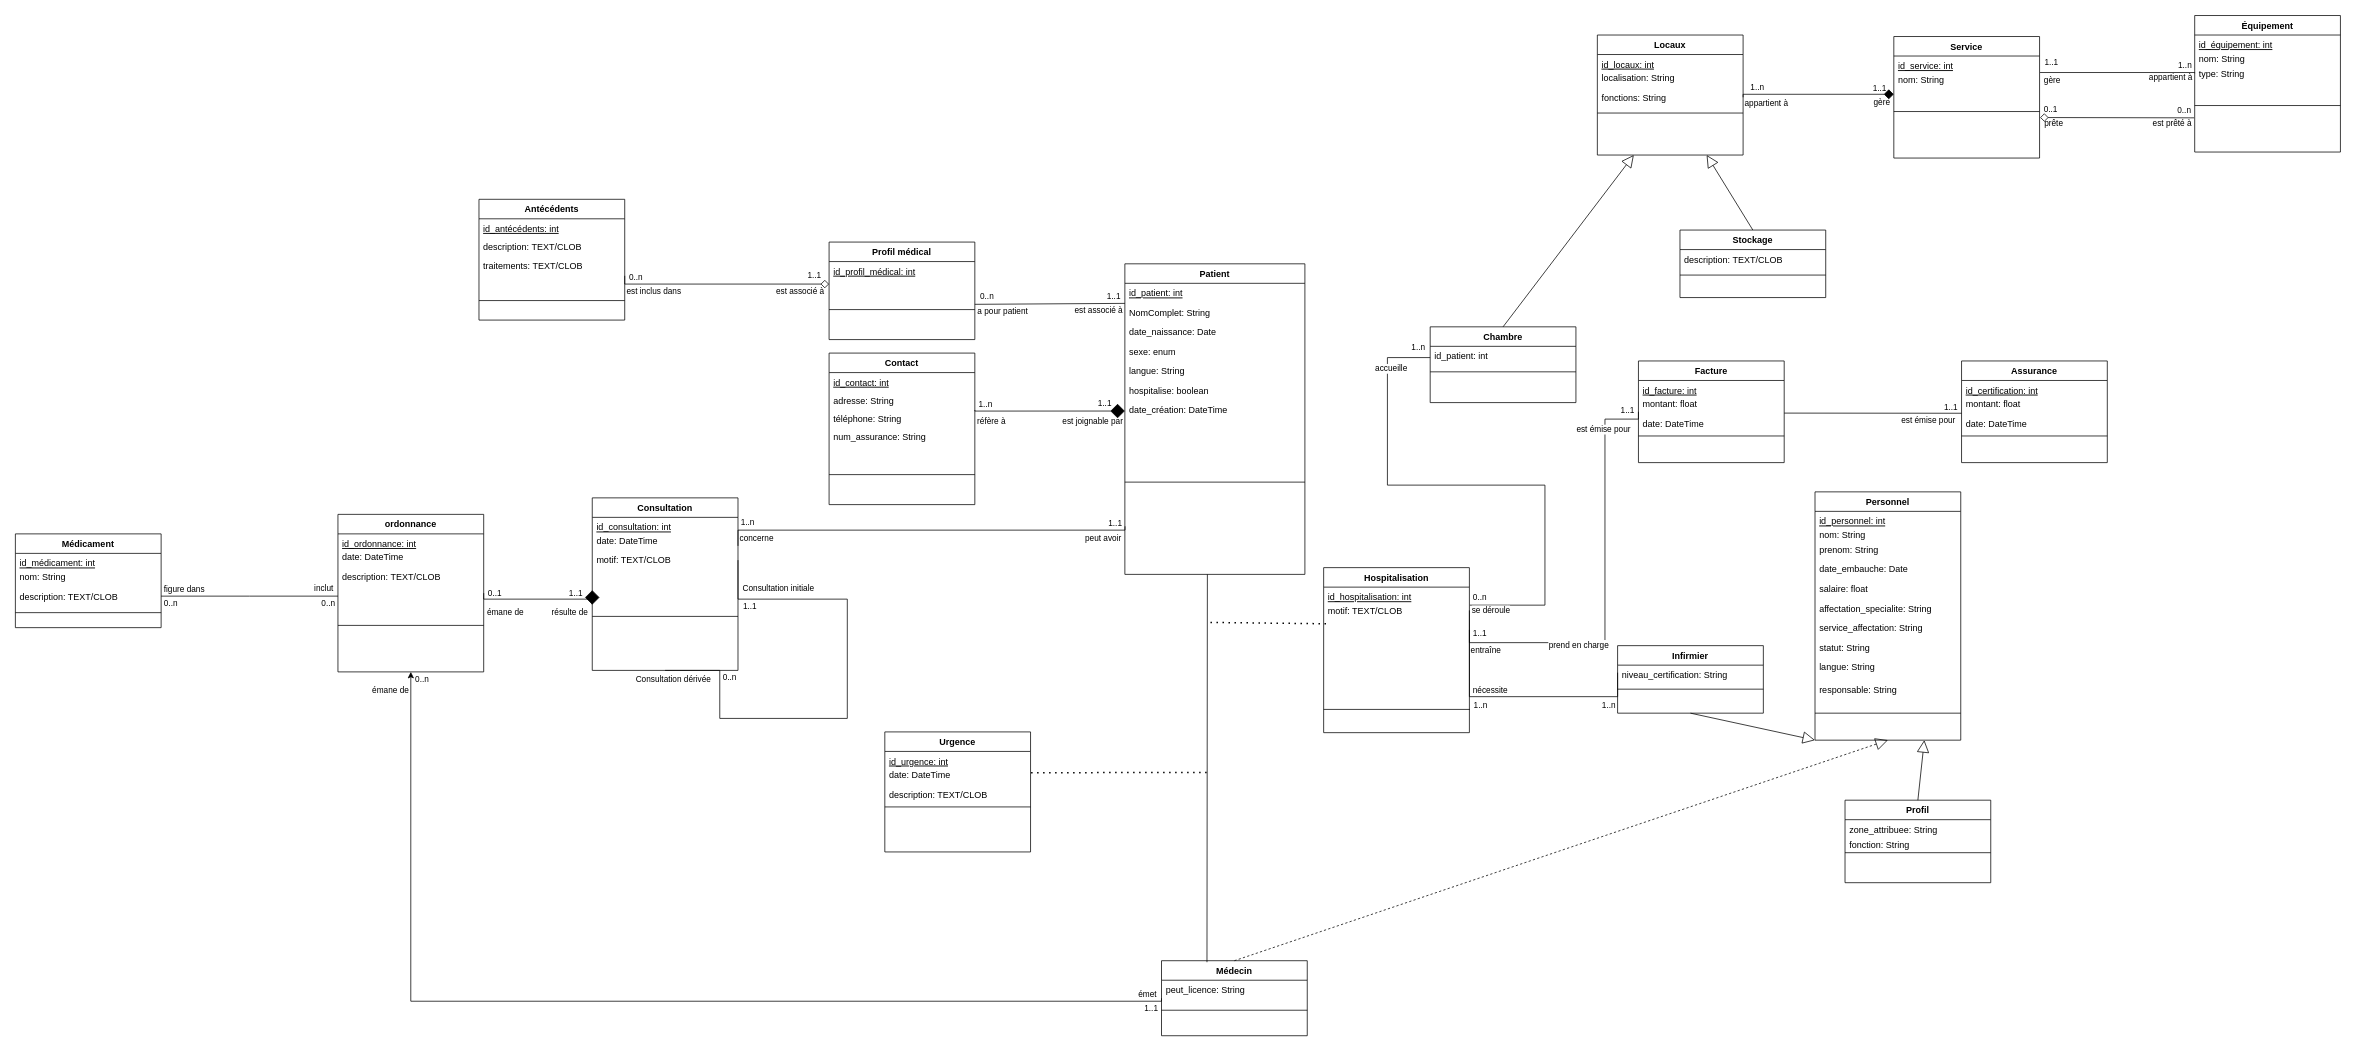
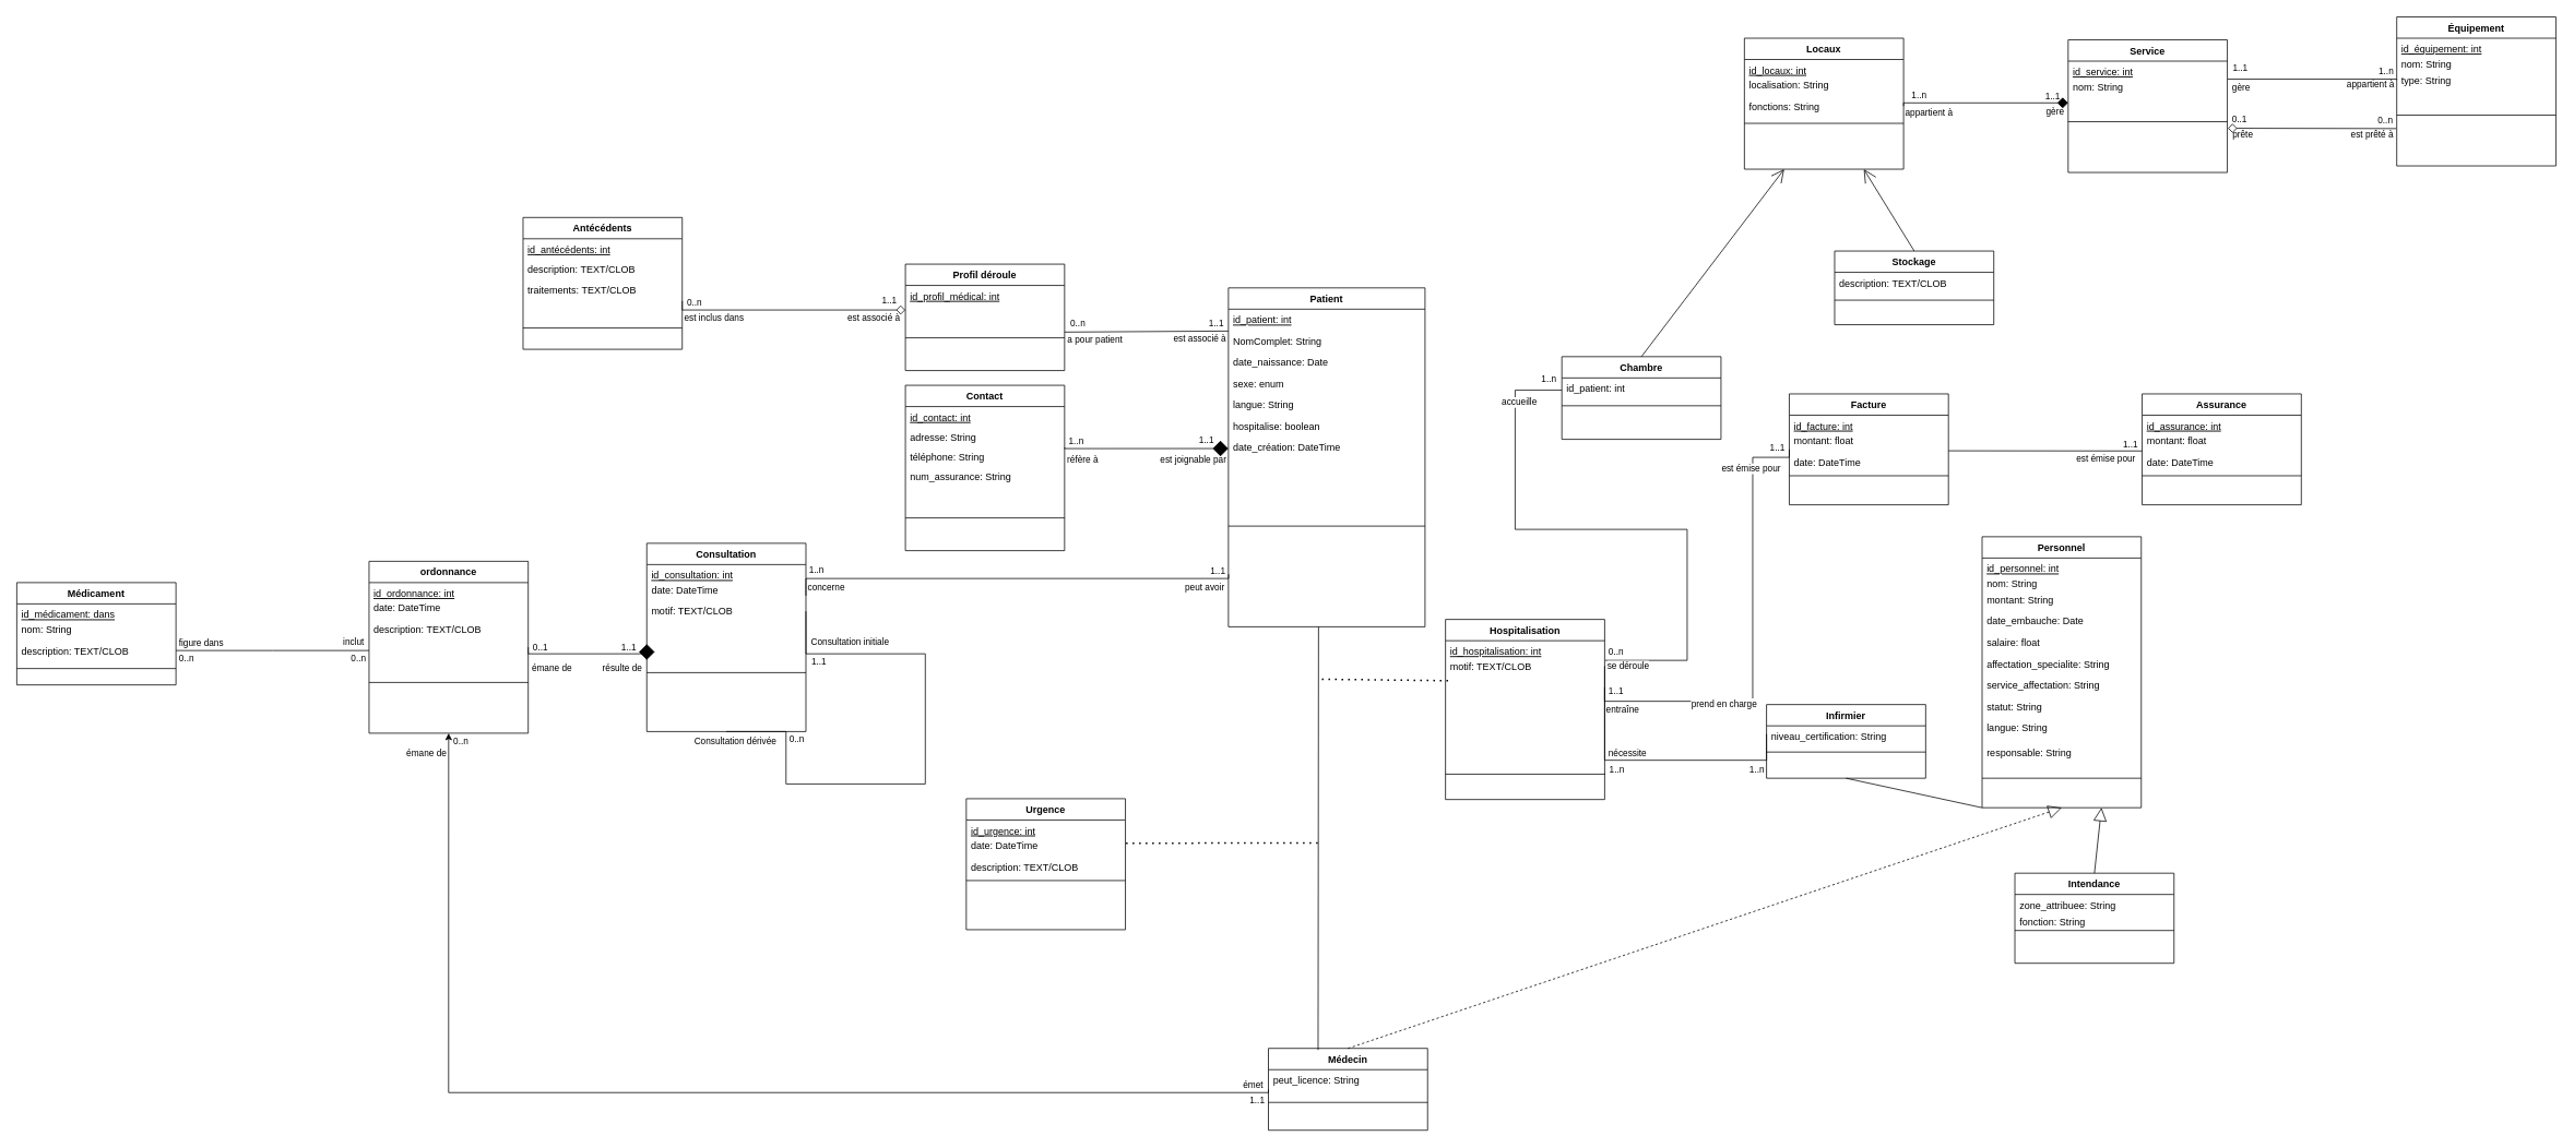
- <mxCell id="136" value="" style="html=1;verticalAlign=bottom;endArrow=block;curved=0;rounded=0;exitX=0.5;exitY=0;exitDx=0;exitDy=0;endFill=0;strokeWidth=1;jumpSize=10;fontSize=10;endSize=14;entryX=0.25;entryY=1;entryDx=0;entryDy=0;" parent="1" source="40" target="131" edge="1"><mxGeometry width="80" relative="1" as="geometry"><mxPoint x="2124" y="326" as="sourcePoint" /><mxPoint x="2004" y="236" as="targetPoint" /></mxGeometry></mxCell>
+ <mxCell id="136" value="" style="html=1;verticalAlign=bottom;endArrow=open;curved=0;rounded=0;exitX=0.5;exitY=0;exitDx=0;exitDy=0;endFill=0;strokeWidth=1;jumpSize=10;fontSize=10;endSize=14;entryX=0.25;entryY=1;entryDx=0;entryDy=0;" parent="1" source="40" target="131" edge="1"><mxGeometry width="80" relative="1" as="geometry"><mxPoint x="2124" y="326" as="sourcePoint" /><mxPoint x="2004" y="236" as="targetPoint" /></mxGeometry></mxCell>
- <mxCell id="137" value="" style="html=1;verticalAlign=bottom;endArrow=block;curved=0;rounded=0;endFill=0;strokeWidth=1;jumpSize=10;fontSize=10;endSize=14;entryX=0.75;entryY=1;entryDx=0;entryDy=0;exitX=0.5;exitY=0;exitDx=0;exitDy=0;" parent="1" source="138" target="131" edge="1"><mxGeometry width="80" relative="1" as="geometry"><mxPoint x="2209" y="306" as="sourcePoint" /><mxPoint x="2069" y="286" as="targetPoint" /></mxGeometry></mxCell>
+ <mxCell id="137" value="" style="html=1;verticalAlign=bottom;endArrow=open;curved=0;rounded=0;endFill=0;strokeWidth=1;jumpSize=10;fontSize=10;endSize=14;entryX=0.75;entryY=1;entryDx=0;entryDy=0;exitX=0.5;exitY=0;exitDx=0;exitDy=0;" parent="1" source="138" target="131" edge="1"><mxGeometry width="80" relative="1" as="geometry"><mxPoint x="2209" y="306" as="sourcePoint" /><mxPoint x="2069" y="286" as="targetPoint" /></mxGeometry></mxCell>
- <mxCell id="37" value="Profil médical" style="swimlane;fontStyle=1;align=center;verticalAlign=top;childLayout=stackLayout;horizontal=1;startSize=26;horizontalStack=0;resizeParent=1;resizeLast=0;collapsible=1;marginBottom=0;rounded=0;shadow=0;strokeWidth=1;" parent="1" vertex="1"><mxGeometry x="1104.71" y="322" width="194.29" height="130" as="geometry"><mxRectangle x="550" y="140" width="160" height="26" as="alternateBounds" /></mxGeometry></mxCell>
+ <mxCell id="37" value="Profil déroule" style="swimlane;fontStyle=1;align=center;verticalAlign=top;childLayout=stackLayout;horizontal=1;startSize=26;horizontalStack=0;resizeParent=1;resizeLast=0;collapsible=1;marginBottom=0;rounded=0;shadow=0;strokeWidth=1;" parent="1" vertex="1"><mxGeometry x="1104.71" y="322" width="194.29" height="130" as="geometry"><mxRectangle x="550" y="140" width="160" height="26" as="alternateBounds" /></mxGeometry></mxCell>
- <mxCell id="175" value="id_certification: int" style="text;align=left;verticalAlign=top;spacingLeft=4;spacingRight=4;overflow=hidden;rotatable=0;points=[[0,0.5],[1,0.5]];portConstraint=eastwest;rounded=0;shadow=0;html=0;fontStyle=4" vertex="1" parent="174"><mxGeometry y="26" width="194.29" height="18" as="geometry" /></mxCell>
+ <mxCell id="175" value="id_assurance: int" style="text;align=left;verticalAlign=top;spacingLeft=4;spacingRight=4;overflow=hidden;rotatable=0;points=[[0,0.5],[1,0.5]];portConstraint=eastwest;rounded=0;shadow=0;html=0;fontStyle=4" vertex="1" parent="174"><mxGeometry y="26" width="194.29" height="18" as="geometry" /></mxCell>
- <mxCell id="14" value="prenom: String" style="text;align=left;verticalAlign=top;spacingLeft=4;spacingRight=4;overflow=hidden;rotatable=0;points=[[0,0.5],[1,0.5]];portConstraint=eastwest;rounded=0;shadow=0;html=0;" parent="11" vertex="1"><mxGeometry y="64" width="194.29" height="26" as="geometry" /></mxCell>
+ <mxCell id="14" value="montant: String" style="text;align=left;verticalAlign=top;spacingLeft=4;spacingRight=4;overflow=hidden;rotatable=0;points=[[0,0.5],[1,0.5]];portConstraint=eastwest;rounded=0;shadow=0;html=0;" parent="11" vertex="1"><mxGeometry y="64" width="194.29" height="26" as="geometry" /></mxCell>
- <mxCell id="83" value="id_médicament: int" style="text;align=left;verticalAlign=top;spacingLeft=4;spacingRight=4;overflow=hidden;rotatable=0;points=[[0,0.5],[1,0.5]];portConstraint=eastwest;rounded=0;shadow=0;html=0;fontStyle=4" parent="82" vertex="1"><mxGeometry y="26" width="194.29" height="18" as="geometry" /></mxCell>
+ <mxCell id="83" value="id_médicament: dans" style="text;align=left;verticalAlign=top;spacingLeft=4;spacingRight=4;overflow=hidden;rotatable=0;points=[[0,0.5],[1,0.5]];portConstraint=eastwest;rounded=0;shadow=0;html=0;fontStyle=4" parent="82" vertex="1"><mxGeometry y="26" width="194.29" height="18" as="geometry" /></mxCell>
- <mxCell id="32" value="" style="html=1;verticalAlign=bottom;endArrow=block;curved=0;rounded=0;exitX=0.5;exitY=1;exitDx=0;exitDy=0;endFill=0;strokeWidth=1;jumpSize=10;fontSize=10;endSize=14;entryX=0;entryY=1;entryDx=0;entryDy=0;" parent="1" source="29" target="11" edge="1"><mxGeometry width="80" relative="1" as="geometry"><mxPoint x="2176" y="1120" as="sourcePoint" /><mxPoint x="2349" y="995" as="targetPoint" /></mxGeometry></mxCell>
+ <mxCell id="32" value="" style="html=1;verticalAlign=bottom;endArrow=none;curved=0;rounded=0;exitX=0.5;exitY=1;exitDx=0;exitDy=0;endFill=0;strokeWidth=1;jumpSize=10;fontSize=10;endSize=14;entryX=0;entryY=1;entryDx=0;entryDy=0;" parent="1" source="29" target="11" edge="1"><mxGeometry width="80" relative="1" as="geometry"><mxPoint x="2176" y="1120" as="sourcePoint" /><mxPoint x="2349" y="995" as="targetPoint" /></mxGeometry></mxCell>
- <mxCell id="33" value="Profil" style="swimlane;fontStyle=1;align=center;verticalAlign=top;childLayout=stackLayout;horizontal=1;startSize=26;horizontalStack=0;resizeParent=1;resizeLast=0;collapsible=1;marginBottom=0;rounded=0;shadow=0;strokeWidth=1;" parent="1" vertex="1"><mxGeometry x="2459" y="1066" width="194.29" height="110" as="geometry"><mxRectangle x="550" y="140" width="160" height="26" as="alternateBounds" /></mxGeometry></mxCell>
+ <mxCell id="33" value="Intendance" style="swimlane;fontStyle=1;align=center;verticalAlign=top;childLayout=stackLayout;horizontal=1;startSize=26;horizontalStack=0;resizeParent=1;resizeLast=0;collapsible=1;marginBottom=0;rounded=0;shadow=0;strokeWidth=1;" parent="1" vertex="1"><mxGeometry x="2459" y="1066" width="194.29" height="110" as="geometry"><mxRectangle x="550" y="140" width="160" height="26" as="alternateBounds" /></mxGeometry></mxCell>
